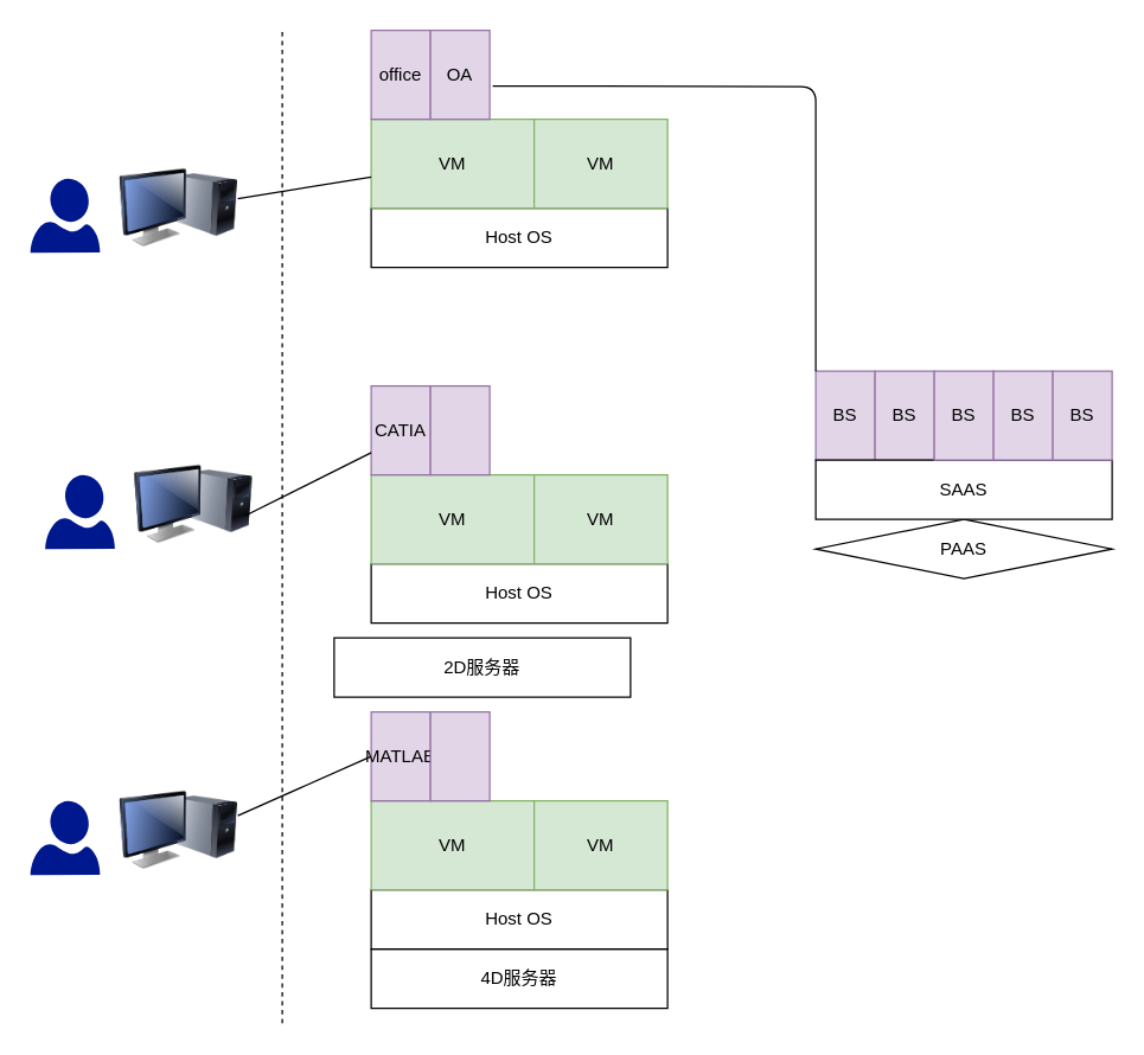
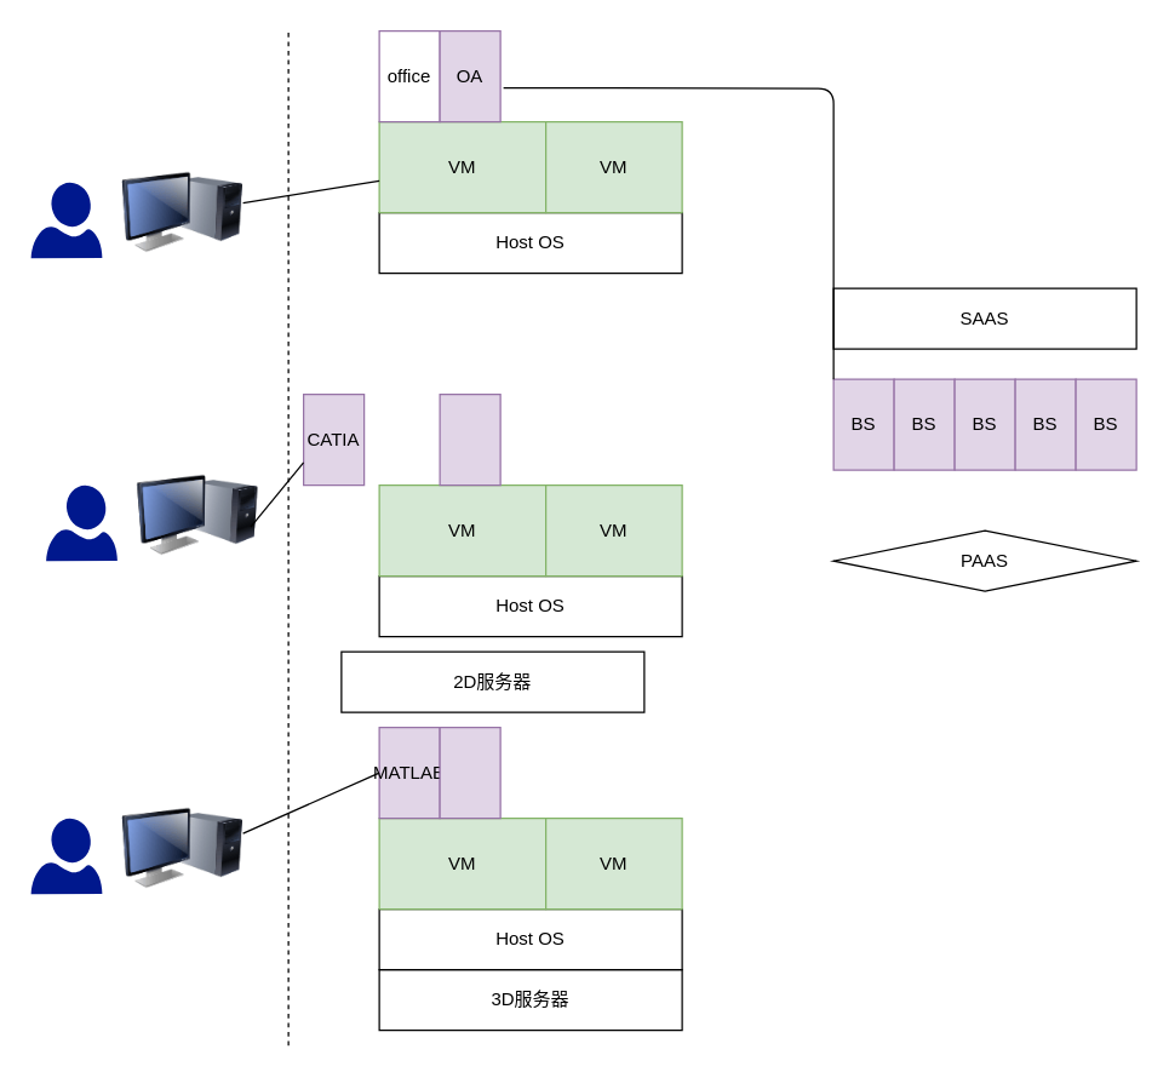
- <mxCell id="9" value="office" style="rounded=0;whiteSpace=wrap;html=1;fillColor=#e1d5e7;strokeColor=#9673a6;" vertex="1" parent="1"><mxGeometry x="250" y="20" width="40" height="60" as="geometry" /></mxCell>
+ <mxCell id="9" value="office" style="rounded=0;whiteSpace=wrap;html=1;fillColor=#ffffff;strokeColor=#9673a6;" vertex="1" parent="1"><mxGeometry x="250" y="20" width="40" height="60" as="geometry" /></mxCell>
- <mxCell id="15" value="CATIA" style="rounded=0;whiteSpace=wrap;html=1;fillColor=#e1d5e7;strokeColor=#9673a6;" vertex="1" parent="1"><mxGeometry x="250" y="260" width="40" height="60" as="geometry" /></mxCell>
+ <mxCell id="15" value="CATIA" style="rounded=0;whiteSpace=wrap;html=1;fillColor=#e1d5e7;strokeColor=#9673a6;" vertex="1" parent="1"><mxGeometry x="200" y="260" width="40" height="60" as="geometry" /></mxCell>
- <mxCell id="26" value="SAAS" style="rounded=0;whiteSpace=wrap;html=1;" vertex="1" parent="1"><mxGeometry x="550" y="310" width="200" height="40" as="geometry" /></mxCell>
+ <mxCell id="26" value="SAAS" style="rounded=0;whiteSpace=wrap;html=1;" vertex="1" parent="1"><mxGeometry x="550" y="190" width="200" height="40" as="geometry" /></mxCell>
- <mxCell id="17" value="4D服务器" style="rounded=0;whiteSpace=wrap;html=1;" vertex="1" parent="1"><mxGeometry x="250" y="640" width="200" height="40" as="geometry" /></mxCell>
+ <mxCell id="17" value="3D服务器" style="rounded=0;whiteSpace=wrap;html=1;" vertex="1" parent="1"><mxGeometry x="250" y="640" width="200" height="40" as="geometry" /></mxCell>
